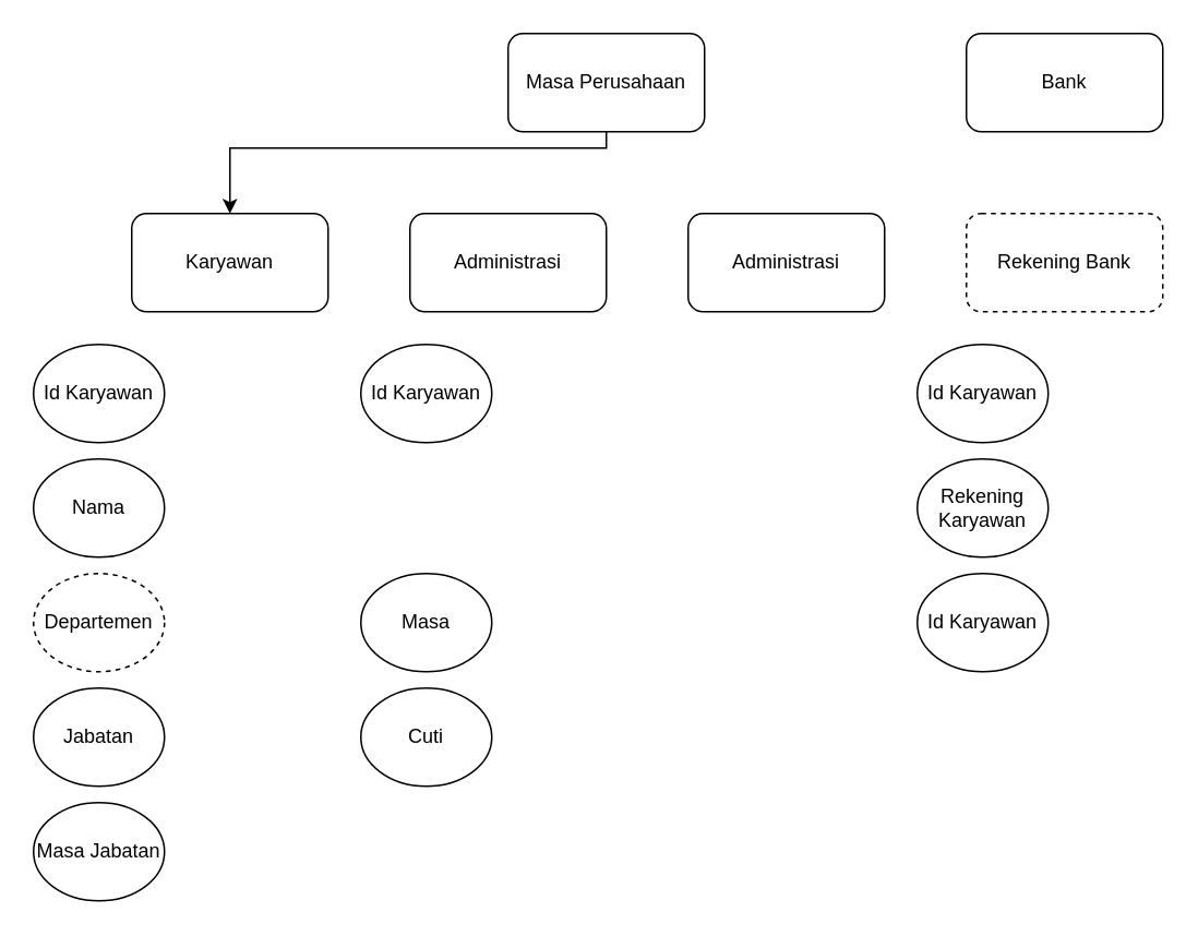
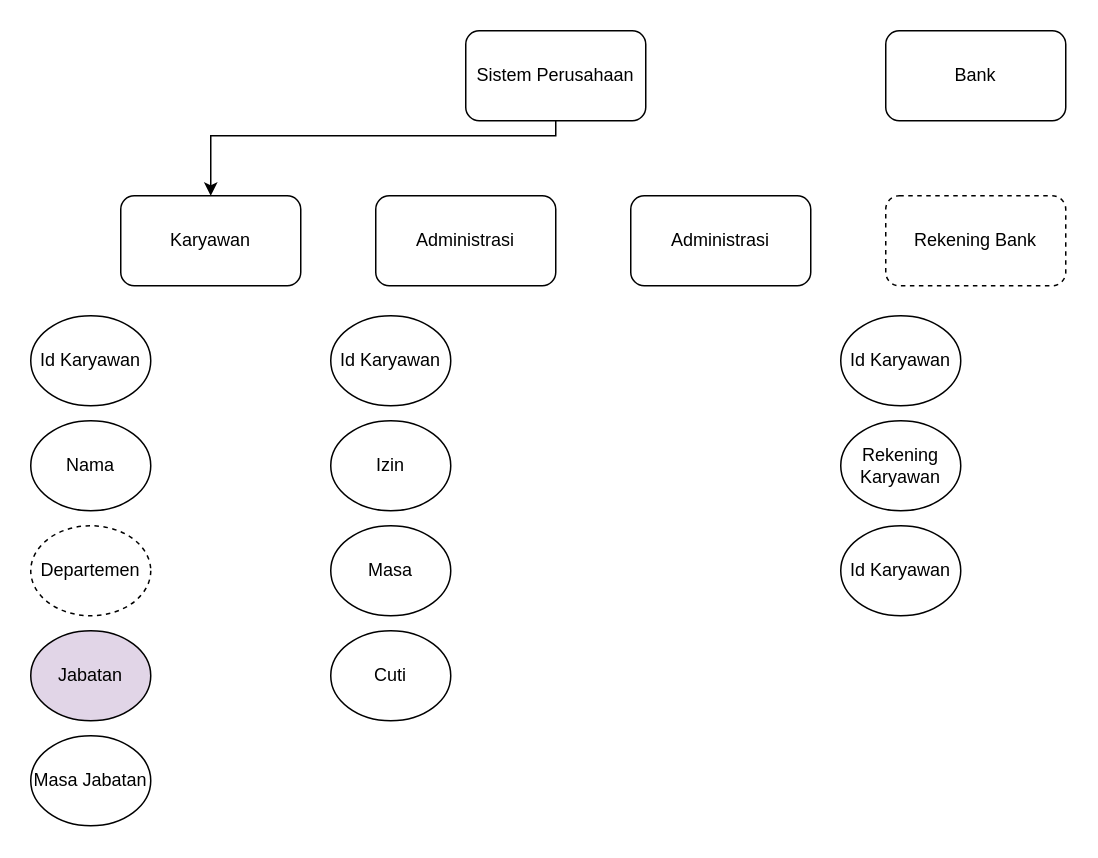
- <mxCell id="3" value="Masa Perusahaan" style="rounded=1;whiteSpace=wrap;html=1;" parent="1" vertex="1"><mxGeometry x="310" y="20" width="120" height="60" as="geometry" /></mxCell>
+ <mxCell id="3" value="Sistem Perusahaan" style="rounded=1;whiteSpace=wrap;html=1;" parent="1" vertex="1"><mxGeometry x="310" y="20" width="120" height="60" as="geometry" /></mxCell>
+ <mxCell id="16" value="Izin" style="ellipse;whiteSpace=wrap;html=1;" parent="1" vertex="1"><mxGeometry x="220" y="280" width="80" height="60" as="geometry" /></mxCell>
- <mxCell id="10" value="Jabatan" style="ellipse;whiteSpace=wrap;html=1;" parent="1" vertex="1"><mxGeometry x="20" y="420" width="80" height="60" as="geometry" /></mxCell>
+ <mxCell id="10" value="Jabatan" style="ellipse;whiteSpace=wrap;html=1;fillColor=#e1d5e7;" parent="1" vertex="1"><mxGeometry x="20" y="420" width="80" height="60" as="geometry" /></mxCell>
